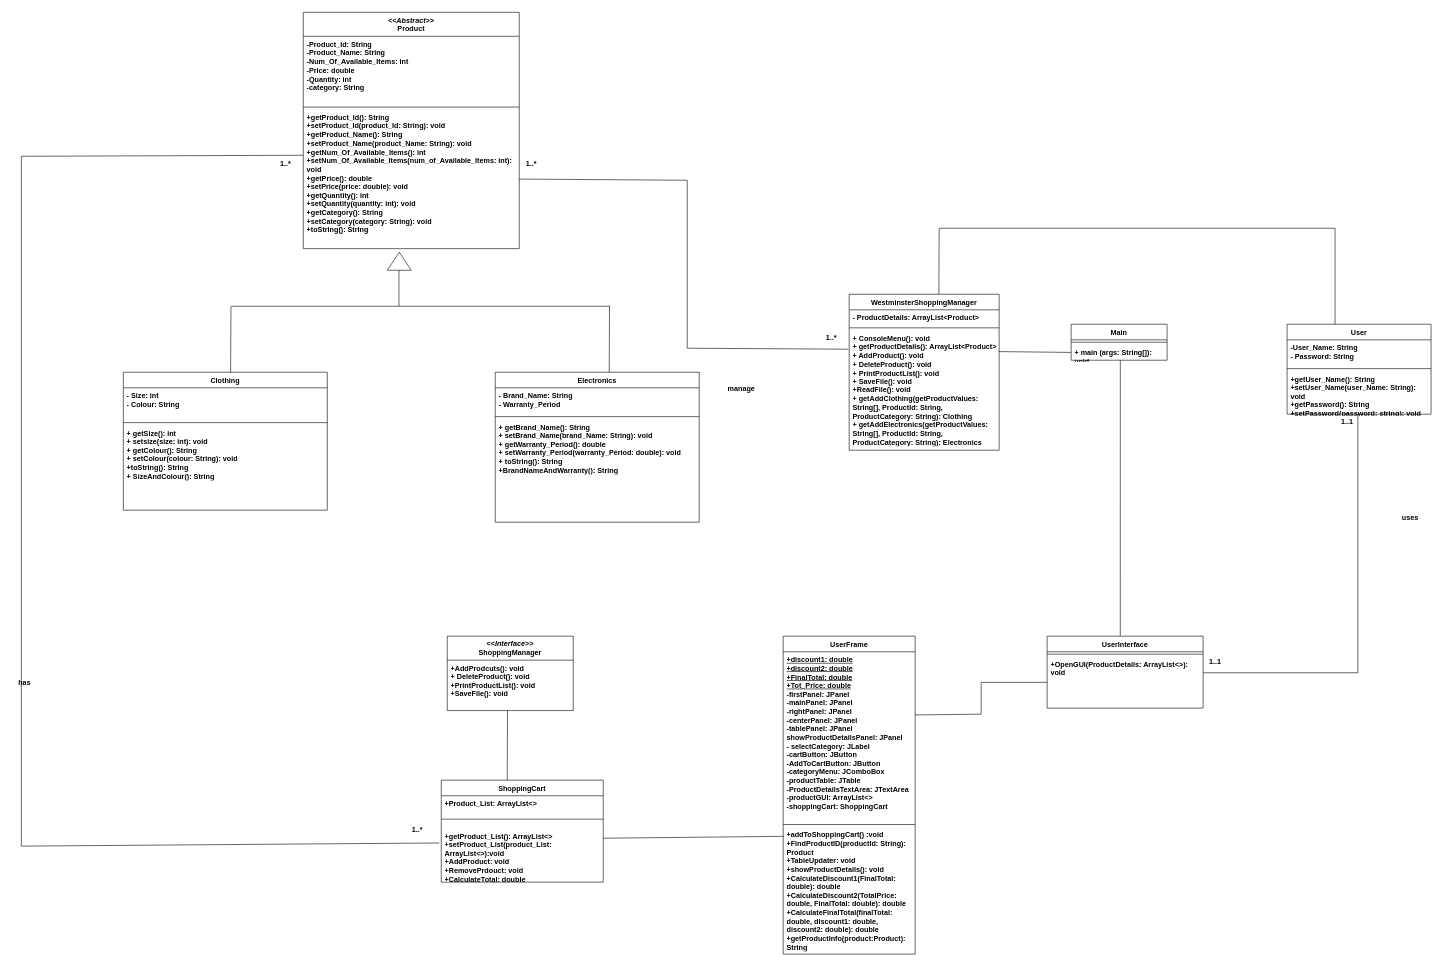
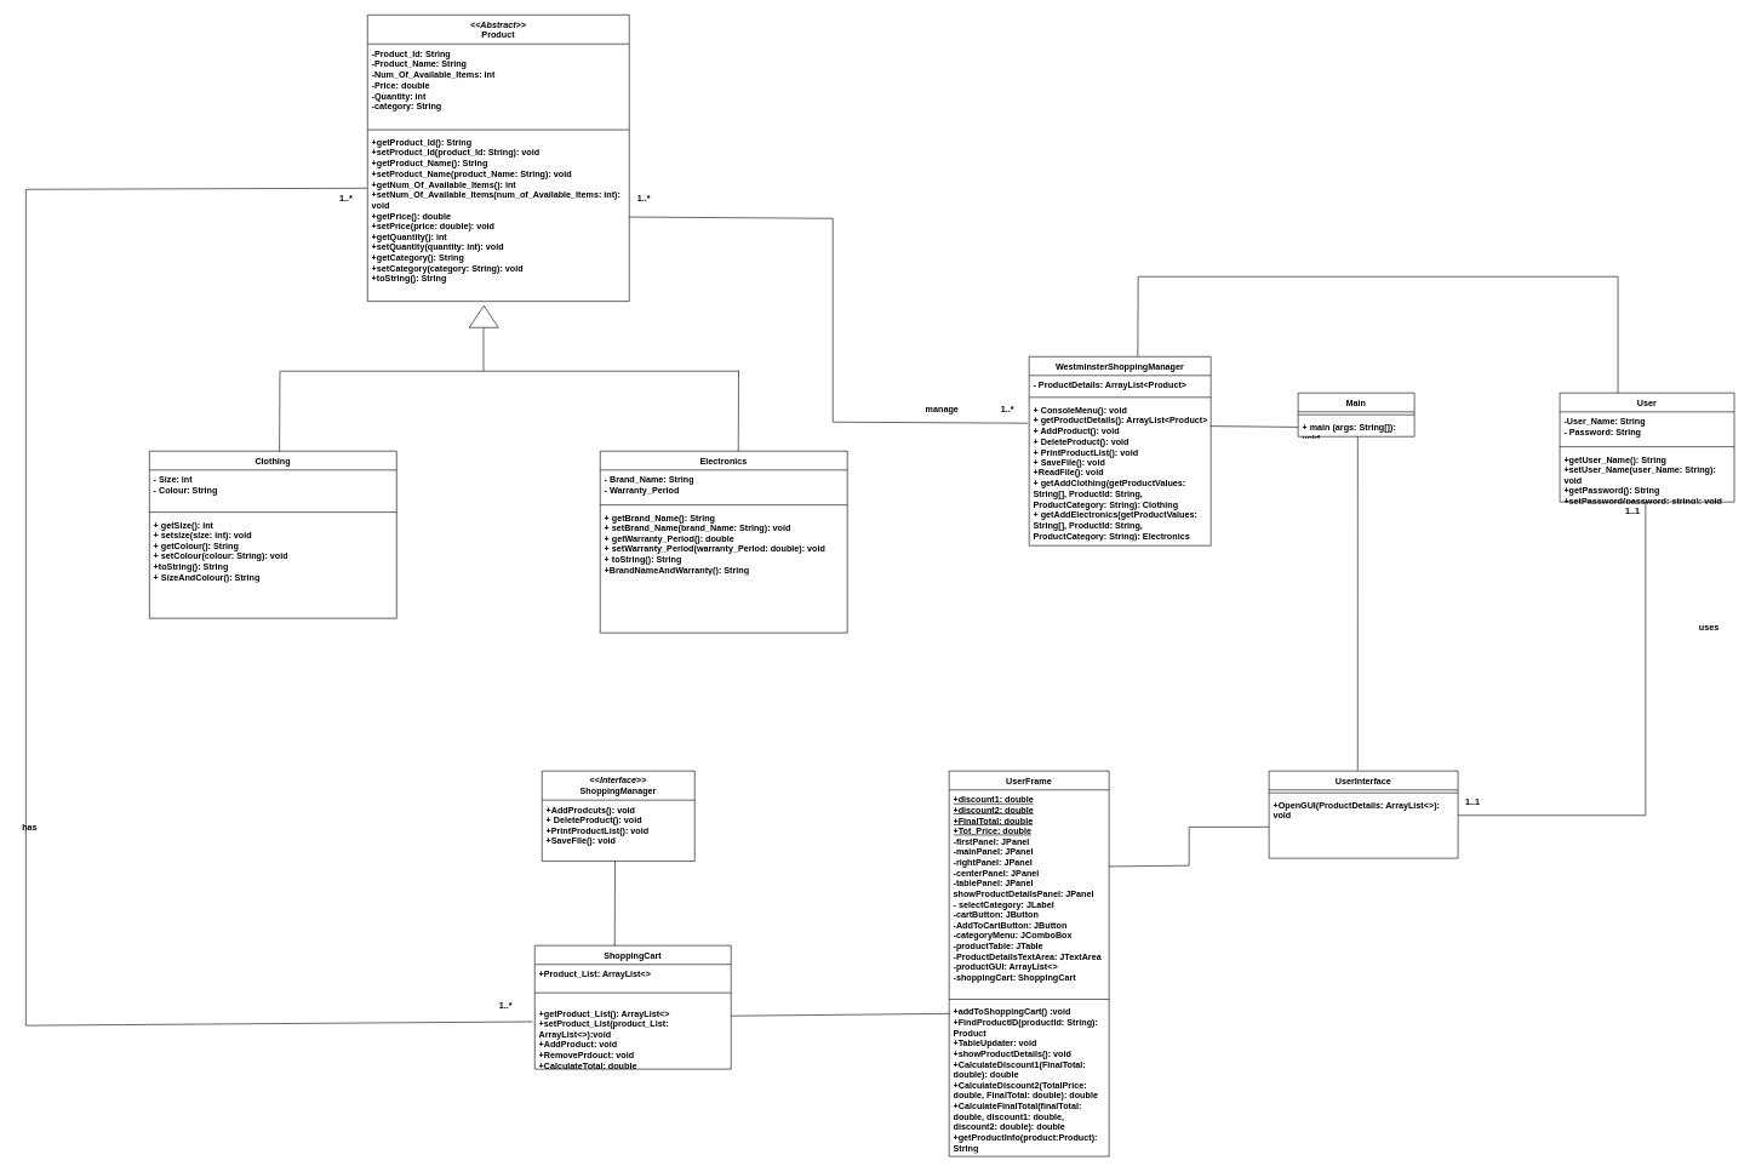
- <mxCell id="56" value="manage" style="text;html=1;align=center;verticalAlign=middle;resizable=0;points=[];autosize=1;strokeColor=none;fillColor=none;fontStyle=1;fontSize=12;" vertex="1" parent="1"><mxGeometry x="1200" y="633" width="70" height="30" as="geometry" /></mxCell>
+ <mxCell id="56" value="manage" style="text;html=1;align=center;verticalAlign=middle;resizable=0;points=[];autosize=1;strokeColor=none;fillColor=none;fontStyle=1;fontSize=12;" vertex="1" parent="1"><mxGeometry x="1260" y="548" width="70" height="30" as="geometry" /></mxCell>
